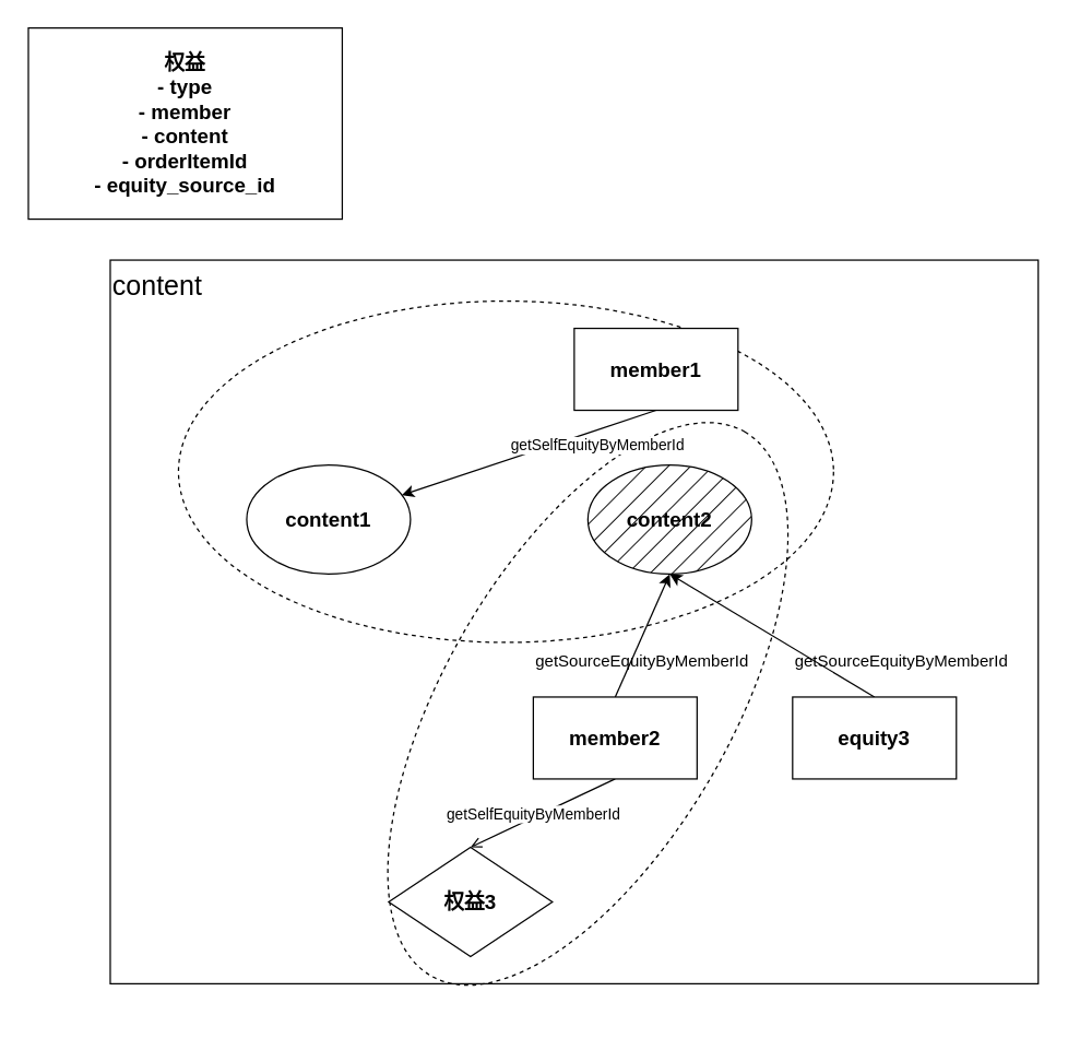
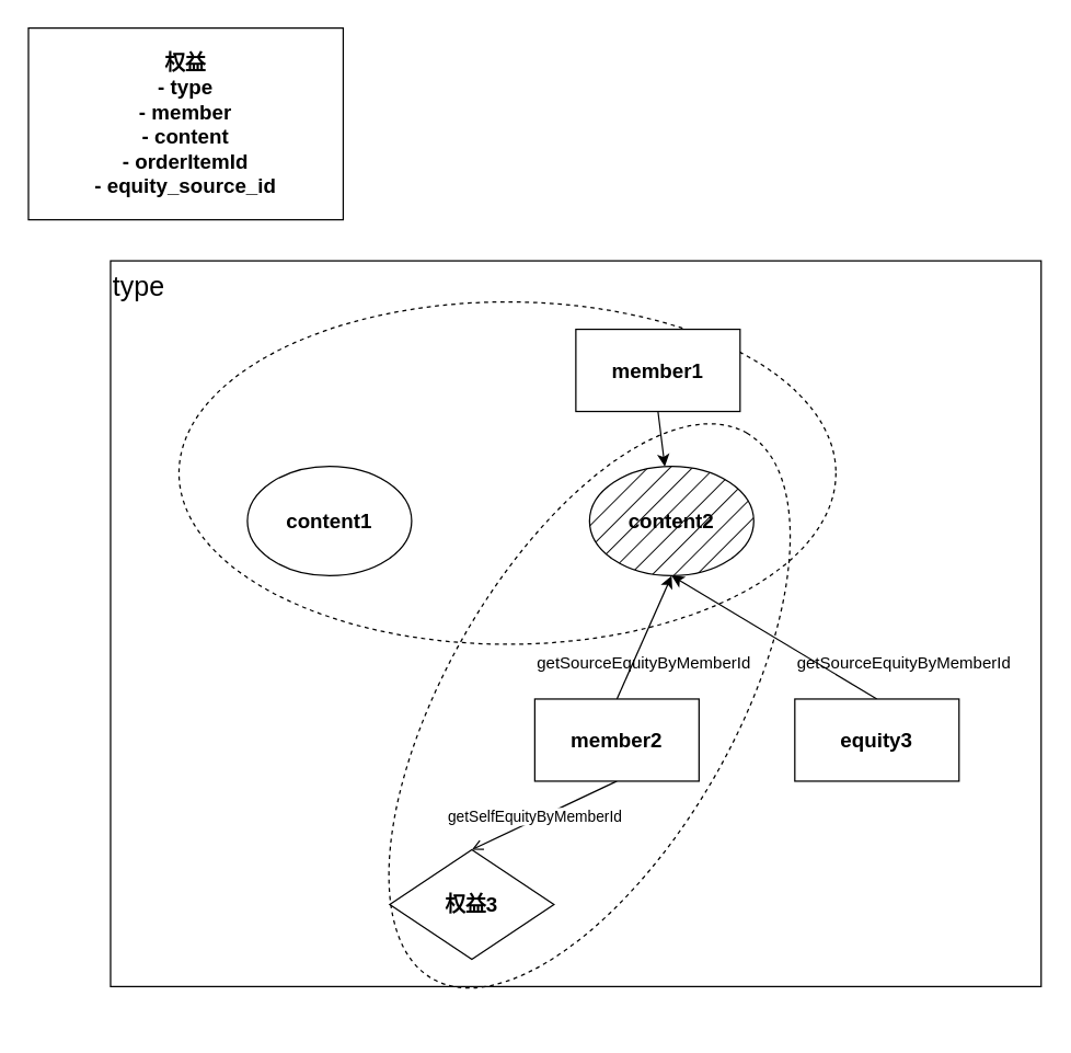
- <mxCell id="3" value="&lt;div style=&quot;font-size: 20px;&quot;&gt;&lt;span style=&quot;background-color: initial; font-size: 20px;&quot;&gt;content&lt;/span&gt;&lt;/div&gt;" style="rounded=0;whiteSpace=wrap;html=1;align=left;verticalAlign=top;fontSize=20;" vertex="1" parent="1"><mxGeometry x="80" y="190" width="680" height="530" as="geometry" /></mxCell>
+ <mxCell id="3" value="&lt;div style=&quot;font-size: 20px;&quot;&gt;&lt;span style=&quot;background-color: initial; font-size: 20px;&quot;&gt;type&lt;/span&gt;&lt;/div&gt;" style="rounded=0;whiteSpace=wrap;html=1;align=left;verticalAlign=top;fontSize=20;" vertex="1" parent="1"><mxGeometry x="80" y="190" width="680" height="530" as="geometry" /></mxCell>
+ <mxCell id="8" style="rounded=0;orthogonalLoop=1;jettySize=auto;html=1;exitX=0.5;exitY=1;exitDx=0;exitDy=0;" edge="1" parent="1" source="9" target="16"><mxGeometry relative="1" as="geometry" /></mxCell>
- <mxCell id="6" style="rounded=0;orthogonalLoop=1;jettySize=auto;html=1;exitX=0.5;exitY=1;exitDx=0;exitDy=0;" edge="1" parent="1" source="9" target="10"><mxGeometry relative="1" as="geometry" /></mxCell>
- <mxCell id="7" value="getSelfEquityByMemberId" style="edgeLabel;align=center;verticalAlign=middle;resizable=0;points=[];html=1;" vertex="1" connectable="0" parent="6"><mxGeometry x="0.048" y="4" relative="1" as="geometry"><mxPoint x="53" y="-11" as="offset" /></mxGeometry></mxCell>
